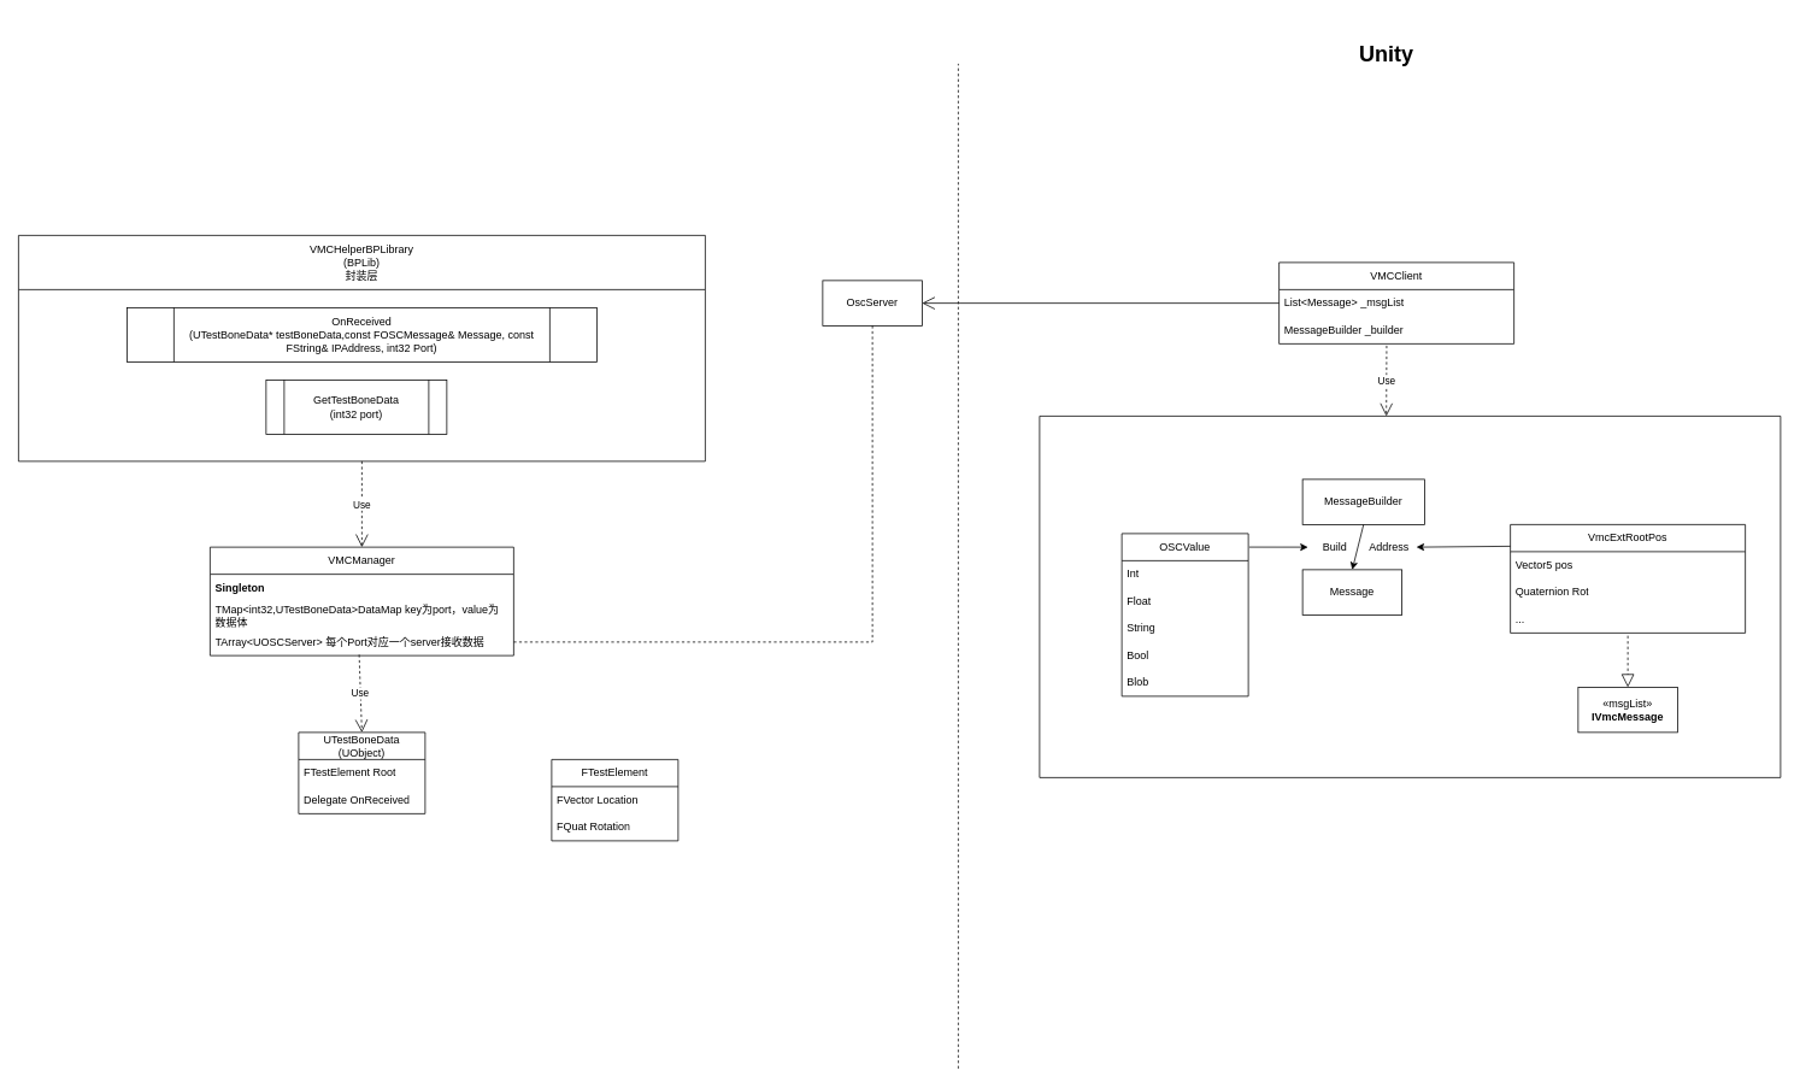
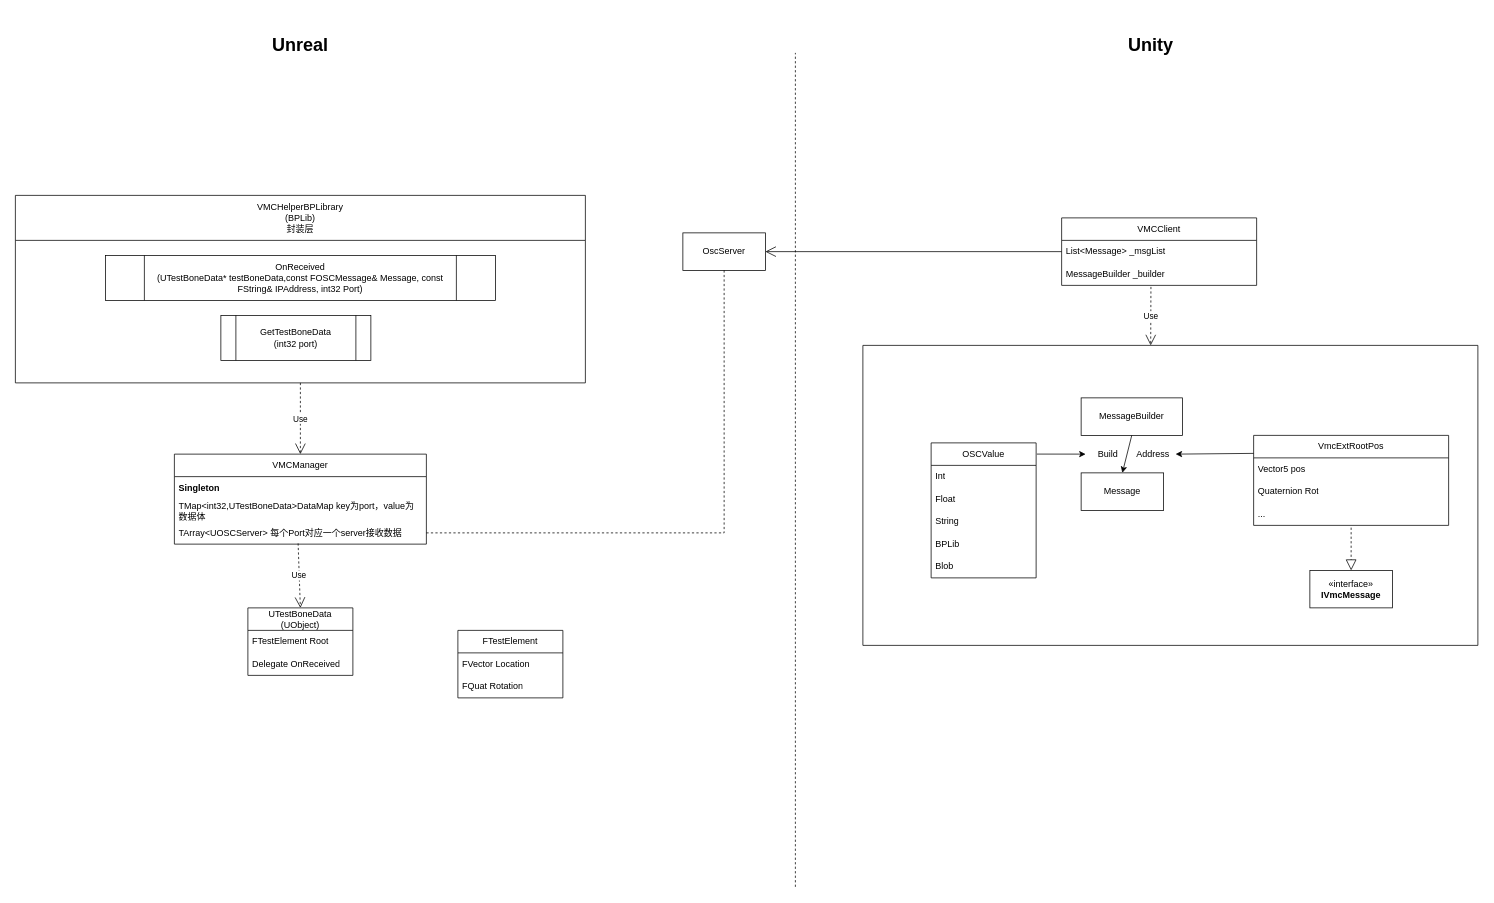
+ <mxCell id="41" value="&lt;b style=&quot;font-size: 24px;&quot;&gt;Unreal&lt;/b&gt;" style="text;html=1;align=center;verticalAlign=middle;whiteSpace=wrap;rounded=0;fontSize=24;" vertex="1" parent="1"><mxGeometry x="370" y="45" width="60" height="30" as="geometry" /></mxCell>
- <mxCell id="19" value="Bool" style="text;strokeColor=none;fillColor=none;align=left;verticalAlign=middle;spacingLeft=4;spacingRight=4;overflow=hidden;points=[[0,0.5],[1,0.5]];portConstraint=eastwest;rotatable=0;whiteSpace=wrap;html=1;" vertex="1" parent="15"><mxGeometry y="120" width="140" height="30" as="geometry" /></mxCell>
+ <mxCell id="19" value="BPLib" style="text;strokeColor=none;fillColor=none;align=left;verticalAlign=middle;spacingLeft=4;spacingRight=4;overflow=hidden;points=[[0,0.5],[1,0.5]];portConstraint=eastwest;rotatable=0;whiteSpace=wrap;html=1;" vertex="1" parent="15"><mxGeometry y="120" width="140" height="30" as="geometry" /></mxCell>
- <mxCell id="4" value="«msgList»&lt;br&gt;&lt;b&gt;IVmcMessage&lt;/b&gt;" style="html=1;whiteSpace=wrap;" vertex="1" parent="2"><mxGeometry x="596" y="300" width="110" height="50" as="geometry" /></mxCell>
+ <mxCell id="4" value="«interface»&lt;br&gt;&lt;b&gt;IVmcMessage&lt;/b&gt;" style="html=1;whiteSpace=wrap;" vertex="1" parent="2"><mxGeometry x="596" y="300" width="110" height="50" as="geometry" /></mxCell>
